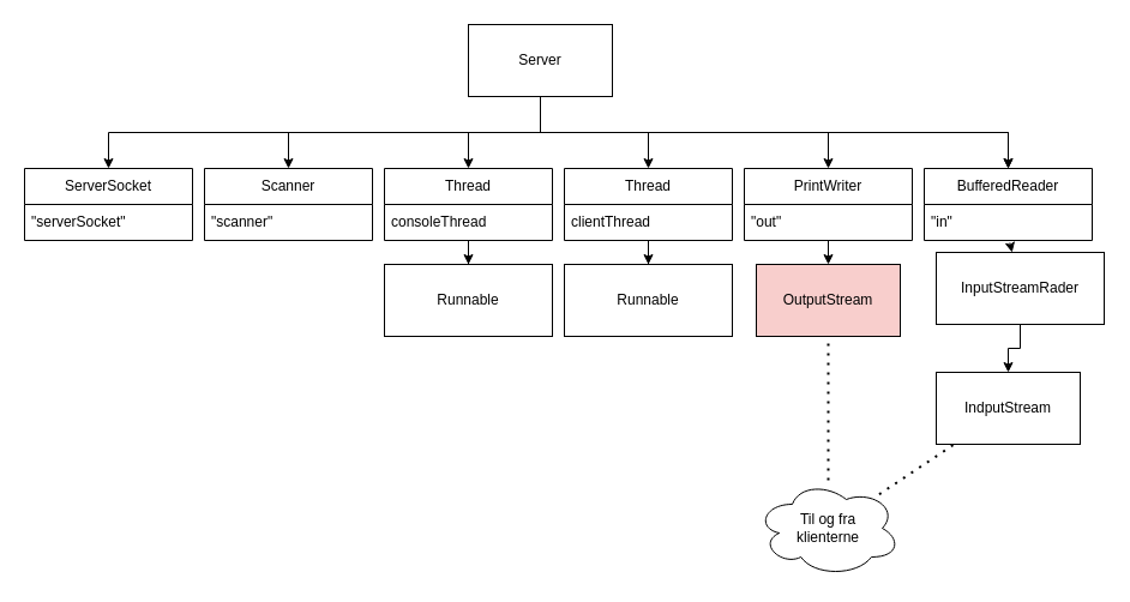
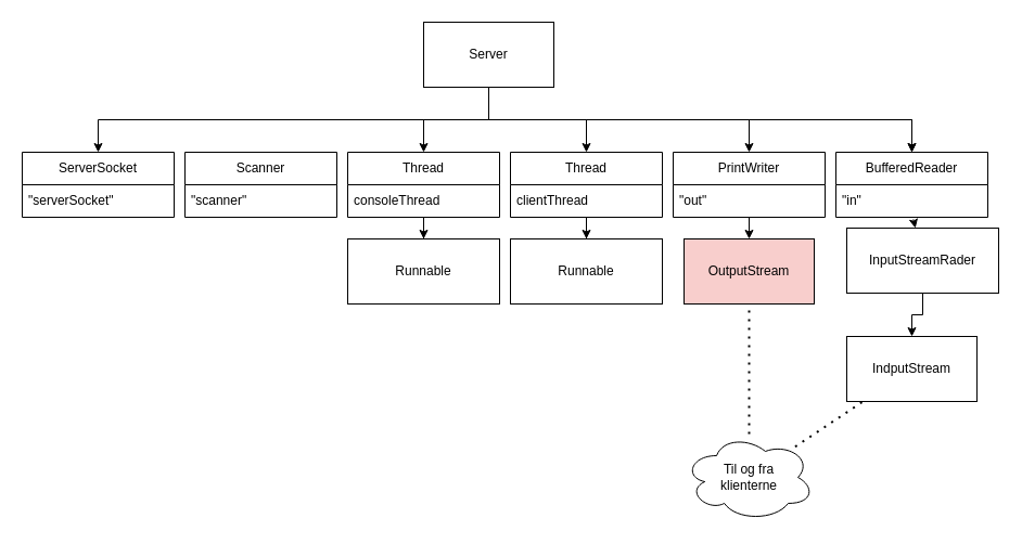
- <mxCell id="3" style="edgeStyle=orthogonalEdgeStyle;rounded=0;orthogonalLoop=1;jettySize=auto;html=1;exitX=0.5;exitY=1;exitDx=0;exitDy=0;entryX=0.5;entryY=0;entryDx=0;entryDy=0;" parent="1" source="9" target="12" edge="1"><mxGeometry relative="1" as="geometry" /></mxCell>
